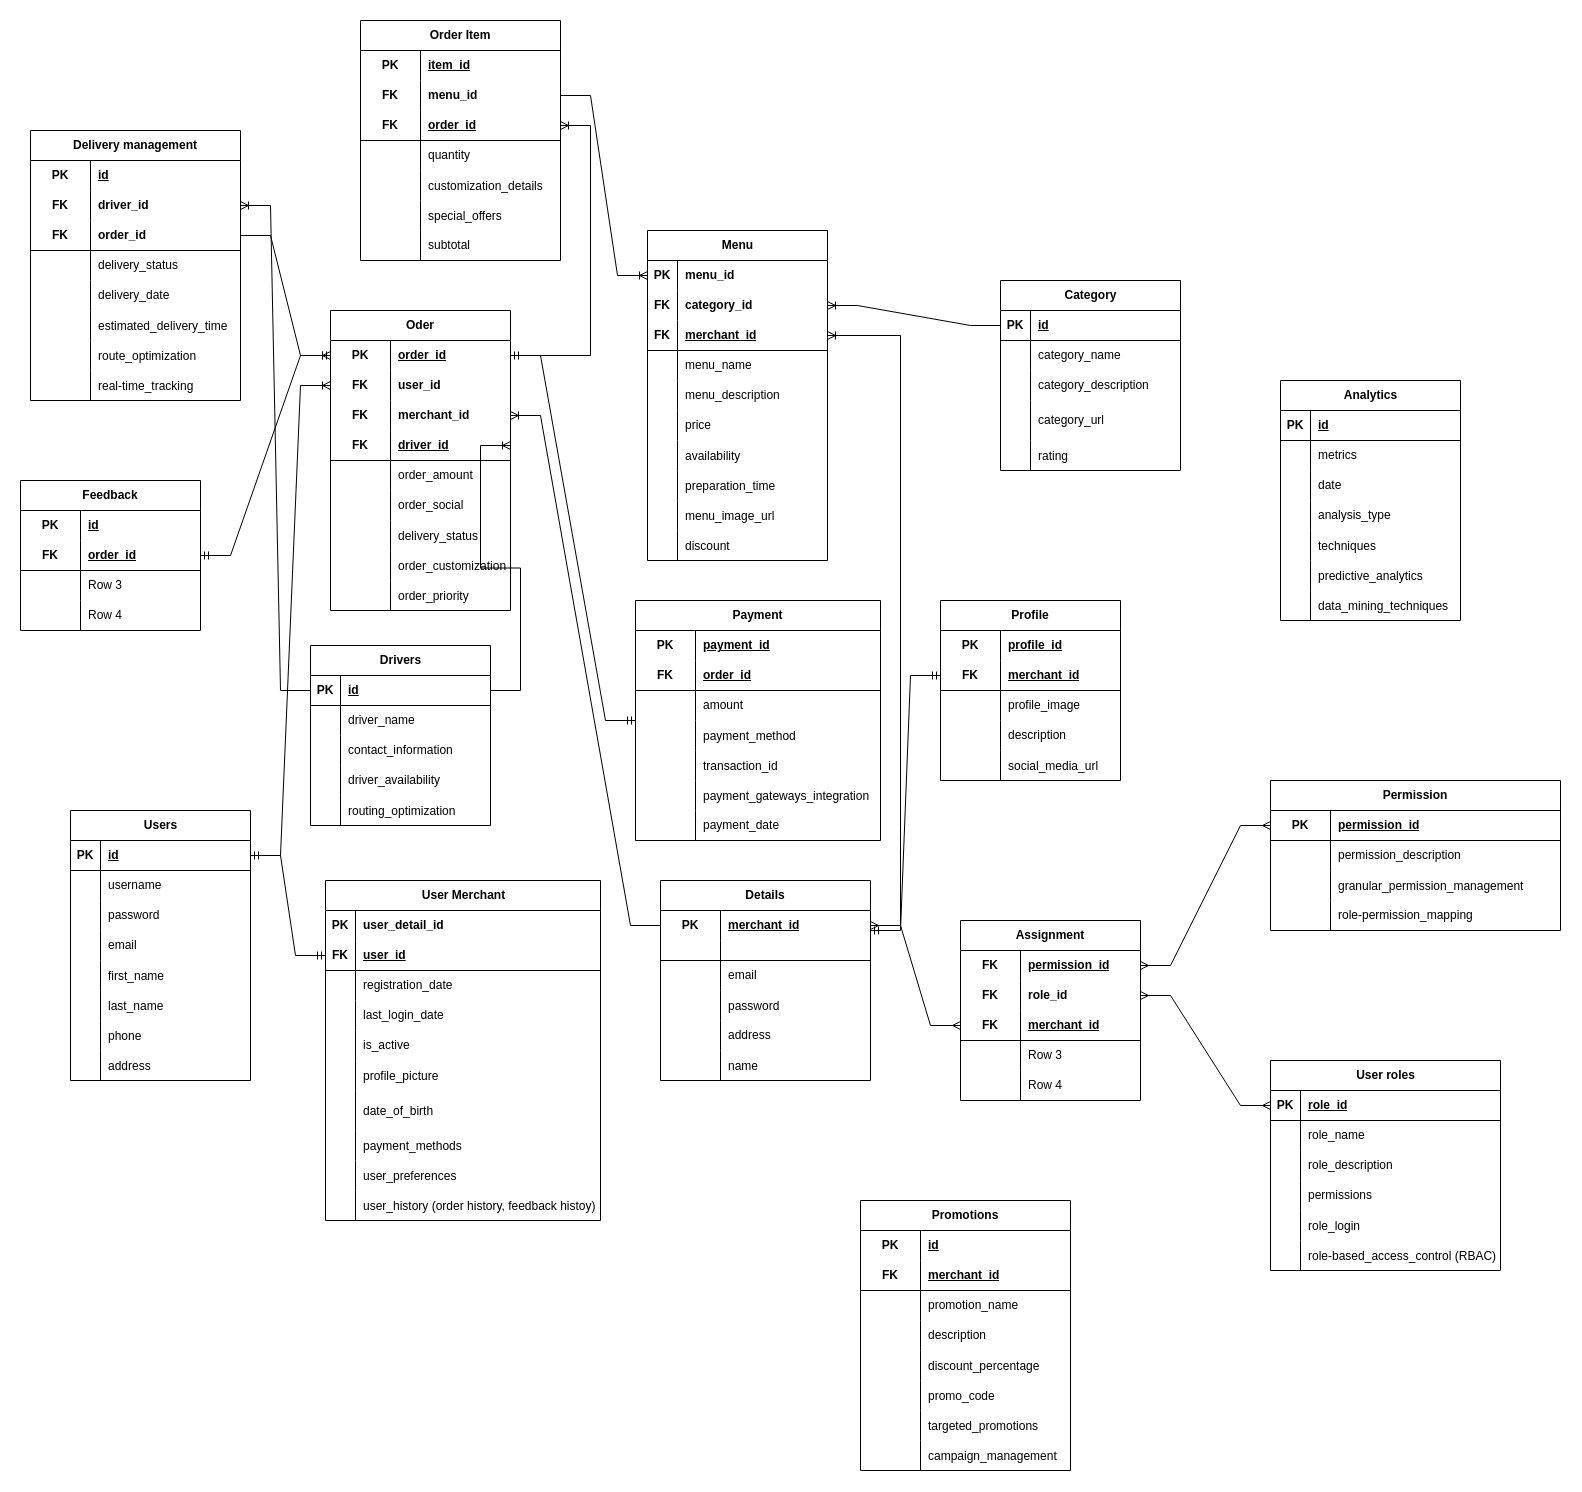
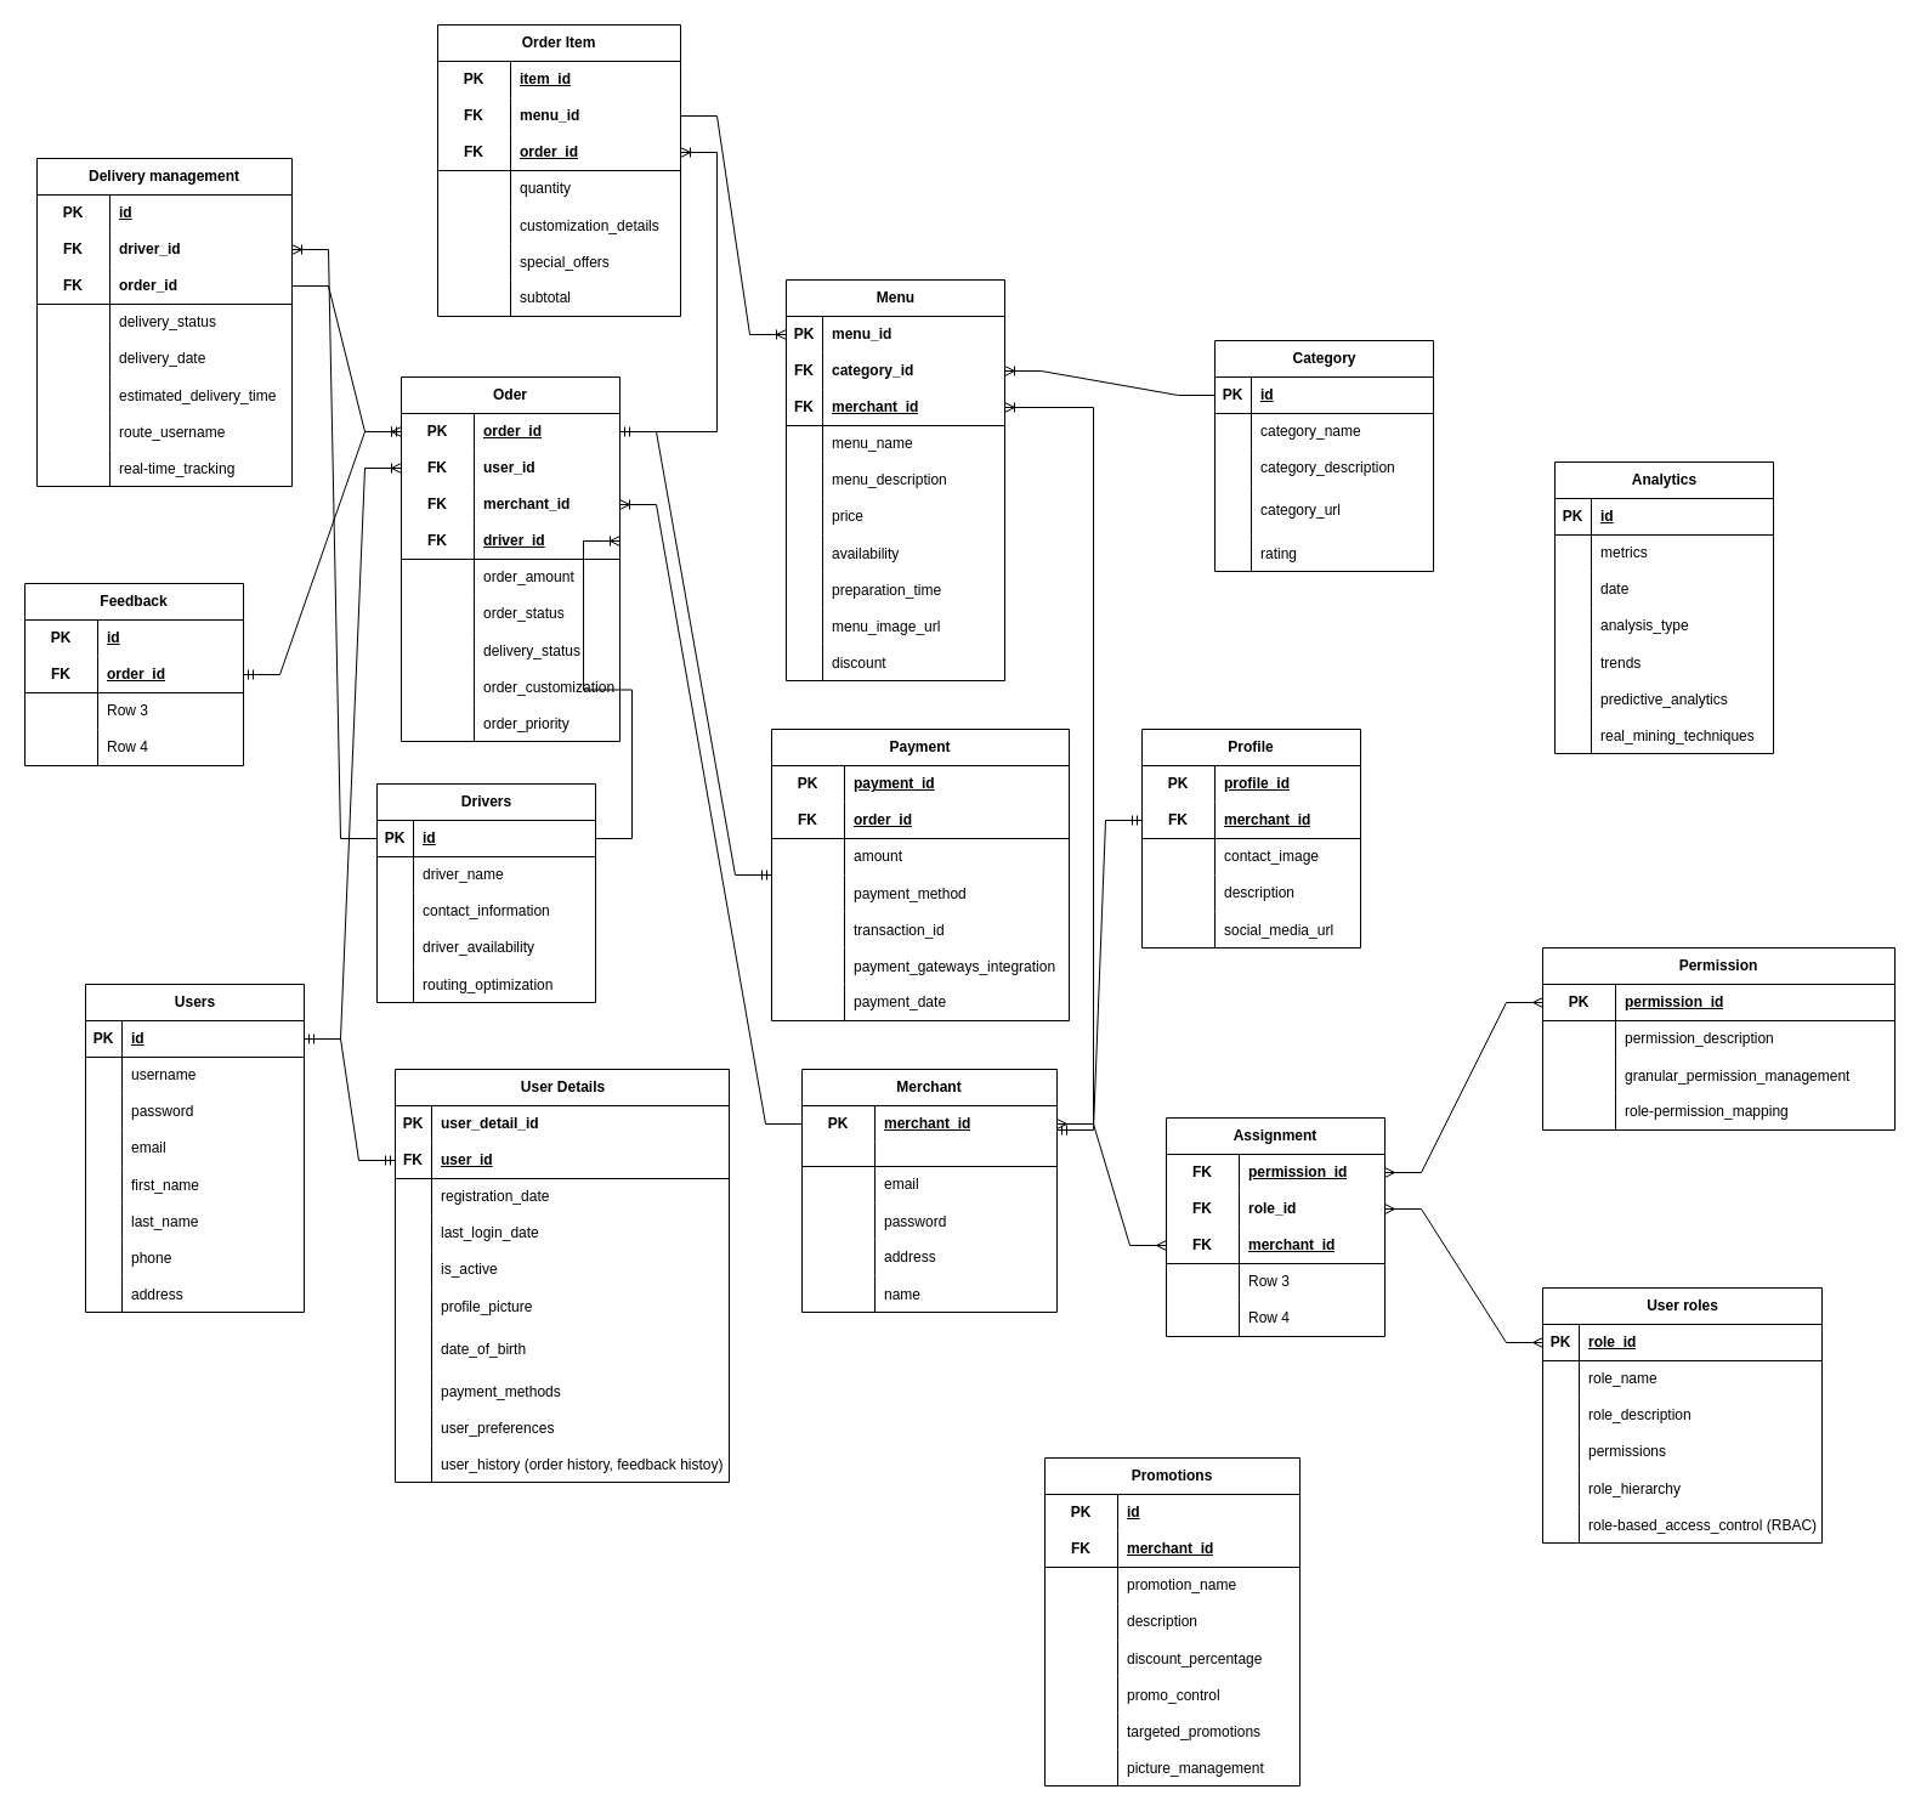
- <mxCell id="292" value="route_optimization" style="shape=partialRectangle;connectable=0;fillColor=none;top=0;left=0;bottom=0;right=0;align=left;spacingLeft=6;overflow=hidden;" vertex="1" parent="290"><mxGeometry x="60" width="150" height="30" as="geometry"><mxRectangle width="150" height="30" as="alternateBounds" /></mxGeometry></mxCell>
+ <mxCell id="292" value="route_username" style="shape=partialRectangle;connectable=0;fillColor=none;top=0;left=0;bottom=0;right=0;align=left;spacingLeft=6;overflow=hidden;" vertex="1" parent="290"><mxGeometry x="60" width="150" height="30" as="geometry"><mxRectangle width="150" height="30" as="alternateBounds" /></mxGeometry></mxCell>
- <mxCell id="110" value="order_social" style="shape=partialRectangle;connectable=0;fillColor=none;top=0;left=0;bottom=0;right=0;align=left;spacingLeft=6;overflow=hidden;html=1;whiteSpace=wrap;" parent="108" vertex="1"><mxGeometry x="60" width="120" height="30" as="geometry"><mxRectangle width="120" height="30" as="alternateBounds" /></mxGeometry></mxCell>
+ <mxCell id="110" value="order_status" style="shape=partialRectangle;connectable=0;fillColor=none;top=0;left=0;bottom=0;right=0;align=left;spacingLeft=6;overflow=hidden;html=1;whiteSpace=wrap;" parent="108" vertex="1"><mxGeometry x="60" width="120" height="30" as="geometry"><mxRectangle width="120" height="30" as="alternateBounds" /></mxGeometry></mxCell>
- <mxCell id="345" value="techniques" style="shape=partialRectangle;connectable=0;fillColor=none;top=0;left=0;bottom=0;right=0;align=left;spacingLeft=6;overflow=hidden;" vertex="1" parent="343"><mxGeometry x="30" width="150" height="30" as="geometry"><mxRectangle width="150" height="30" as="alternateBounds" /></mxGeometry></mxCell>
+ <mxCell id="345" value="trends" style="shape=partialRectangle;connectable=0;fillColor=none;top=0;left=0;bottom=0;right=0;align=left;spacingLeft=6;overflow=hidden;" vertex="1" parent="343"><mxGeometry x="30" width="150" height="30" as="geometry"><mxRectangle width="150" height="30" as="alternateBounds" /></mxGeometry></mxCell>
- <mxCell id="351" value="data_mining_techniques" style="shape=partialRectangle;connectable=0;fillColor=none;top=0;left=0;bottom=0;right=0;align=left;spacingLeft=6;overflow=hidden;" vertex="1" parent="349"><mxGeometry x="30" width="150" height="30" as="geometry"><mxRectangle width="150" height="30" as="alternateBounds" /></mxGeometry></mxCell>
+ <mxCell id="351" value="real_mining_techniques" style="shape=partialRectangle;connectable=0;fillColor=none;top=0;left=0;bottom=0;right=0;align=left;spacingLeft=6;overflow=hidden;" vertex="1" parent="349"><mxGeometry x="30" width="150" height="30" as="geometry"><mxRectangle width="150" height="30" as="alternateBounds" /></mxGeometry></mxCell>
- <mxCell id="61" value="profile_image&lt;span style=&quot;white-space: pre;&quot;&gt;&#09;&lt;/span&gt;&lt;span style=&quot;white-space: pre;&quot;&gt;&#09;&lt;/span&gt;" style="shape=partialRectangle;connectable=0;fillColor=none;top=0;left=0;bottom=0;right=0;align=left;spacingLeft=6;overflow=hidden;html=1;whiteSpace=wrap;" parent="59" vertex="1"><mxGeometry x="60" width="120" height="30" as="geometry"><mxRectangle width="120" height="30" as="alternateBounds" /></mxGeometry></mxCell>
+ <mxCell id="61" value="contact_image&lt;span style=&quot;white-space: pre;&quot;&gt;&#09;&lt;/span&gt;&lt;span style=&quot;white-space: pre;&quot;&gt;&#09;&lt;/span&gt;" style="shape=partialRectangle;connectable=0;fillColor=none;top=0;left=0;bottom=0;right=0;align=left;spacingLeft=6;overflow=hidden;html=1;whiteSpace=wrap;" parent="59" vertex="1"><mxGeometry x="60" width="120" height="30" as="geometry"><mxRectangle width="120" height="30" as="alternateBounds" /></mxGeometry></mxCell>
- <mxCell id="297" value="User Merchant" style="shape=table;startSize=30;container=1;collapsible=1;childLayout=tableLayout;fixedRows=1;rowLines=0;fontStyle=1;align=center;resizeLast=1;html=1;" parent="1" vertex="1"><mxGeometry x="325" y="880" width="275" height="340" as="geometry" /></mxCell>
+ <mxCell id="297" value="User Details" style="shape=table;startSize=30;container=1;collapsible=1;childLayout=tableLayout;fixedRows=1;rowLines=0;fontStyle=1;align=center;resizeLast=1;html=1;" parent="1" vertex="1"><mxGeometry x="325" y="880" width="275" height="340" as="geometry" /></mxCell>
- <mxCell id="2" value="Details" style="shape=table;startSize=30;container=1;collapsible=1;childLayout=tableLayout;fixedRows=1;rowLines=0;fontStyle=1;align=center;resizeLast=1;html=1;whiteSpace=wrap;" parent="1" vertex="1"><mxGeometry x="660" y="880" width="210" height="200" as="geometry" /></mxCell>
+ <mxCell id="2" value="Merchant" style="shape=table;startSize=30;container=1;collapsible=1;childLayout=tableLayout;fixedRows=1;rowLines=0;fontStyle=1;align=center;resizeLast=1;html=1;whiteSpace=wrap;" parent="1" vertex="1"><mxGeometry x="660" y="880" width="210" height="200" as="geometry" /></mxCell>
- <mxCell id="248" value="role_login " style="shape=partialRectangle;connectable=0;fillColor=none;top=0;left=0;bottom=0;right=0;align=left;spacingLeft=6;overflow=hidden;" vertex="1" parent="246"><mxGeometry x="30" width="200" height="30" as="geometry"><mxRectangle width="200" height="30" as="alternateBounds" /></mxGeometry></mxCell>
+ <mxCell id="248" value="role_hierarchy " style="shape=partialRectangle;connectable=0;fillColor=none;top=0;left=0;bottom=0;right=0;align=left;spacingLeft=6;overflow=hidden;" vertex="1" parent="246"><mxGeometry x="30" width="200" height="30" as="geometry"><mxRectangle width="200" height="30" as="alternateBounds" /></mxGeometry></mxCell>
- <mxCell id="370" value="promo_code" style="shape=partialRectangle;connectable=0;fillColor=none;top=0;left=0;bottom=0;right=0;align=left;spacingLeft=6;overflow=hidden;" vertex="1" parent="368"><mxGeometry x="60" width="150" height="30" as="geometry"><mxRectangle width="150" height="30" as="alternateBounds" /></mxGeometry></mxCell>
+ <mxCell id="370" value="promo_control" style="shape=partialRectangle;connectable=0;fillColor=none;top=0;left=0;bottom=0;right=0;align=left;spacingLeft=6;overflow=hidden;" vertex="1" parent="368"><mxGeometry x="60" width="150" height="30" as="geometry"><mxRectangle width="150" height="30" as="alternateBounds" /></mxGeometry></mxCell>
- <mxCell id="376" value="campaign_management" style="shape=partialRectangle;connectable=0;fillColor=none;top=0;left=0;bottom=0;right=0;align=left;spacingLeft=6;overflow=hidden;" vertex="1" parent="374"><mxGeometry x="60" width="150" height="30" as="geometry"><mxRectangle width="150" height="30" as="alternateBounds" /></mxGeometry></mxCell>
+ <mxCell id="376" value="picture_management" style="shape=partialRectangle;connectable=0;fillColor=none;top=0;left=0;bottom=0;right=0;align=left;spacingLeft=6;overflow=hidden;" vertex="1" parent="374"><mxGeometry x="60" width="150" height="30" as="geometry"><mxRectangle width="150" height="30" as="alternateBounds" /></mxGeometry></mxCell>
